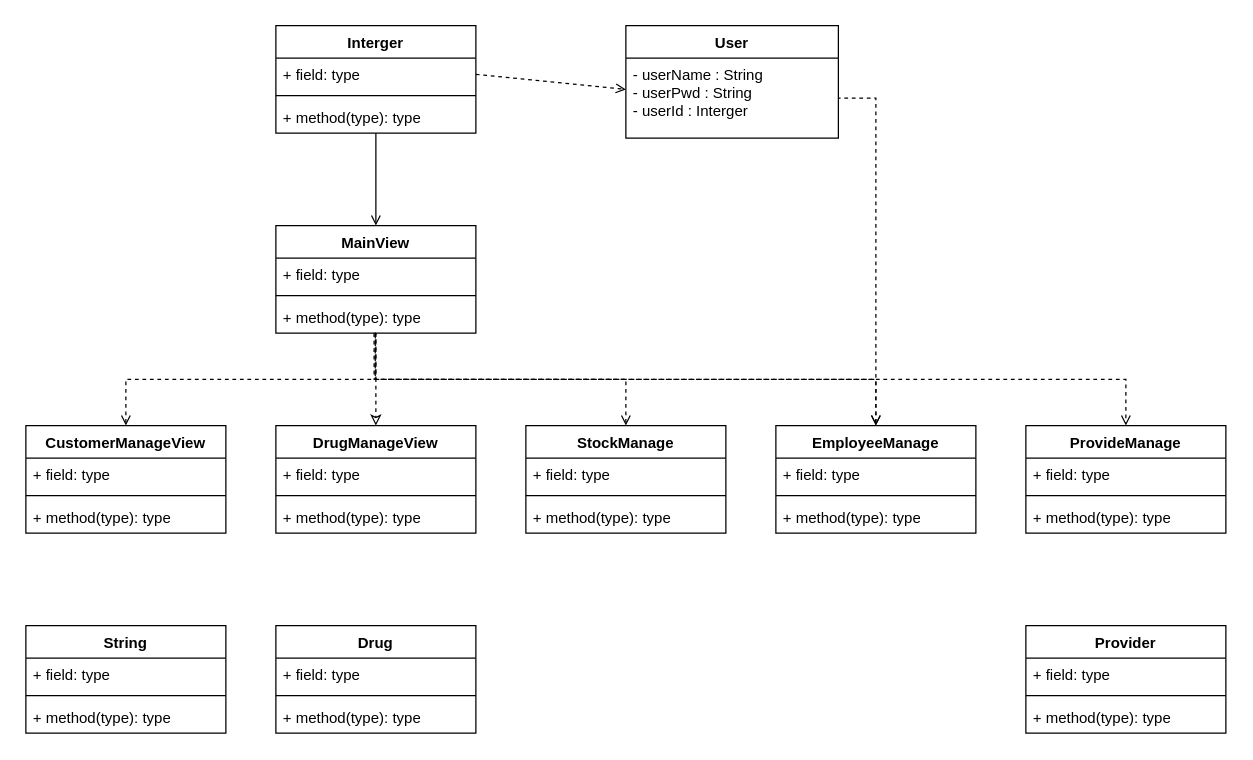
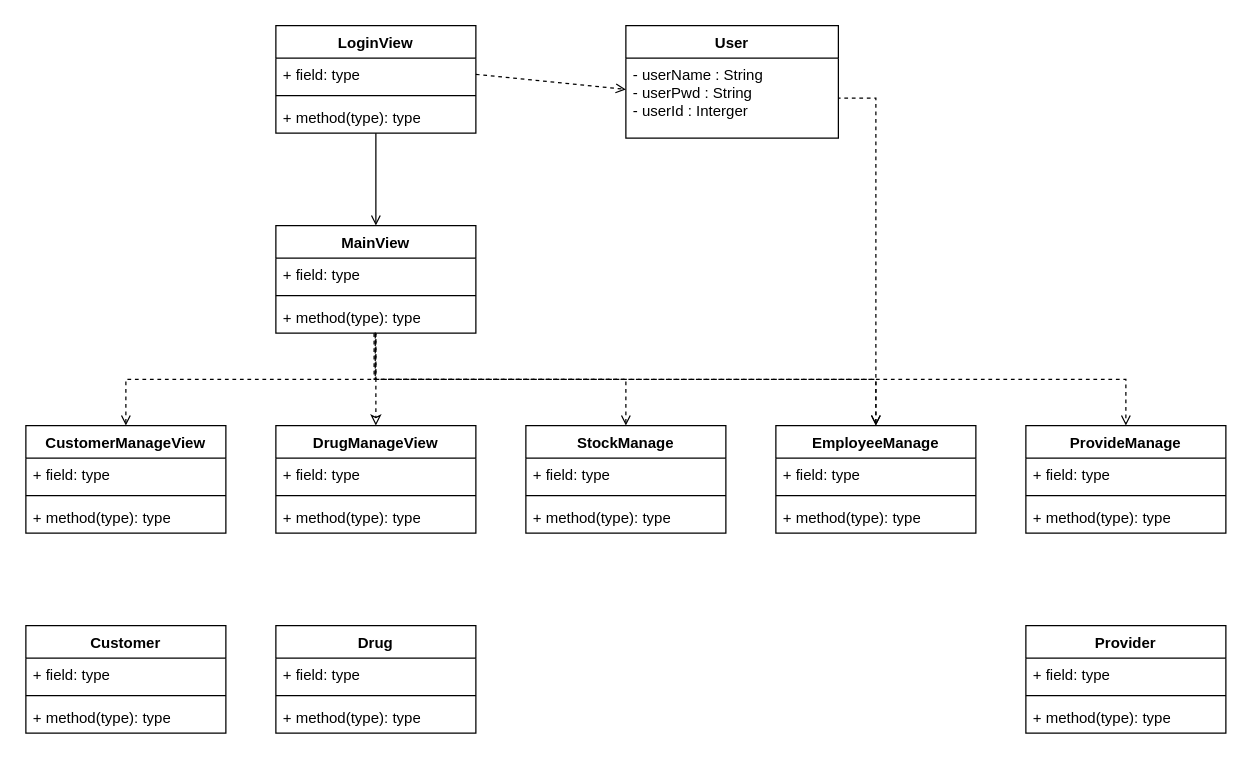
- <mxCell id="5" value="Interger" style="swimlane;fontStyle=1;align=center;verticalAlign=top;childLayout=stackLayout;horizontal=1;startSize=26;horizontalStack=0;resizeParent=1;resizeParentMax=0;resizeLast=0;collapsible=1;marginBottom=0;whiteSpace=wrap;html=1;" vertex="1" parent="1"><mxGeometry x="220" y="20" width="160" height="86" as="geometry" /></mxCell>
+ <mxCell id="5" value="LoginView" style="swimlane;fontStyle=1;align=center;verticalAlign=top;childLayout=stackLayout;horizontal=1;startSize=26;horizontalStack=0;resizeParent=1;resizeParentMax=0;resizeLast=0;collapsible=1;marginBottom=0;whiteSpace=wrap;html=1;" vertex="1" parent="1"><mxGeometry x="220" y="20" width="160" height="86" as="geometry" /></mxCell>
- <mxCell id="46" value="String" style="swimlane;fontStyle=1;align=center;verticalAlign=top;childLayout=stackLayout;horizontal=1;startSize=26;horizontalStack=0;resizeParent=1;resizeParentMax=0;resizeLast=0;collapsible=1;marginBottom=0;whiteSpace=wrap;html=1;" vertex="1" parent="1"><mxGeometry x="20" y="500" width="160" height="86" as="geometry" /></mxCell>
+ <mxCell id="46" value="Customer" style="swimlane;fontStyle=1;align=center;verticalAlign=top;childLayout=stackLayout;horizontal=1;startSize=26;horizontalStack=0;resizeParent=1;resizeParentMax=0;resizeLast=0;collapsible=1;marginBottom=0;whiteSpace=wrap;html=1;" vertex="1" parent="1"><mxGeometry x="20" y="500" width="160" height="86" as="geometry" /></mxCell>
